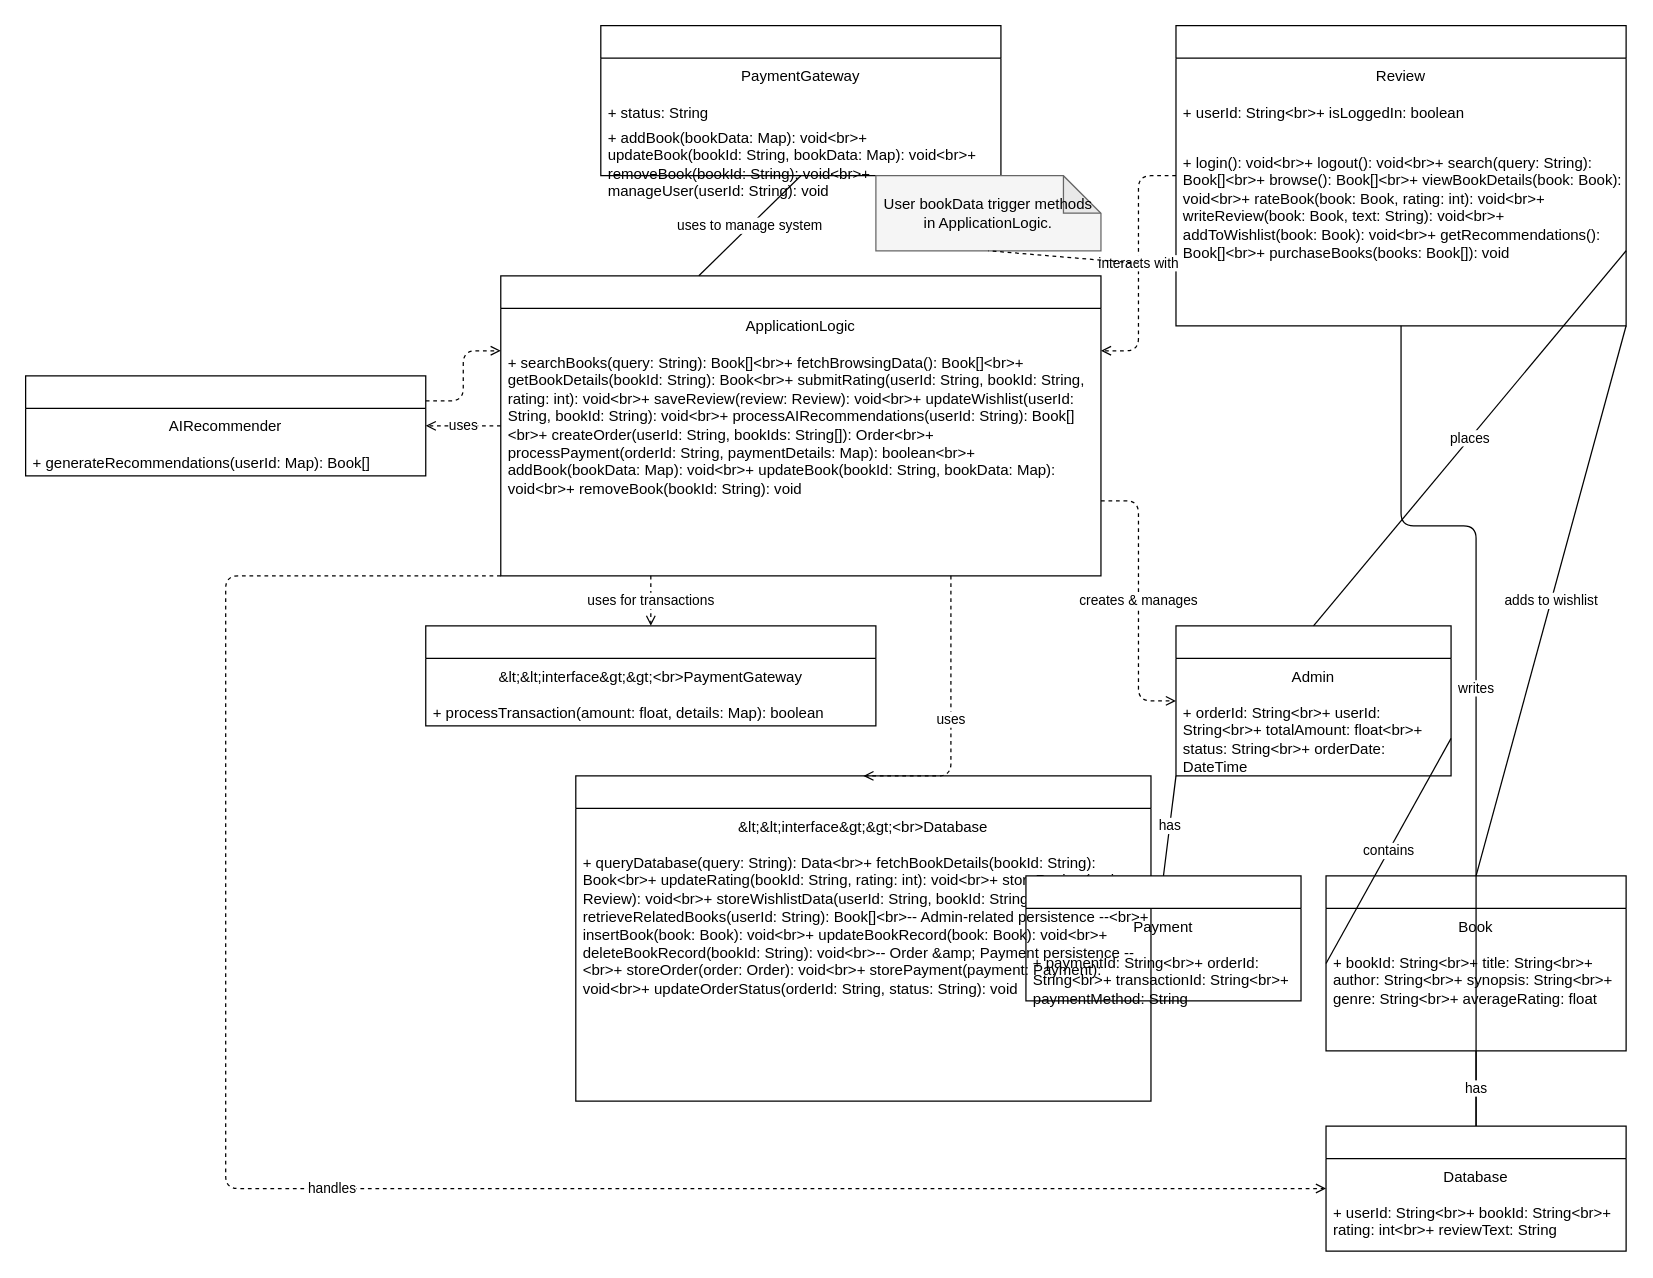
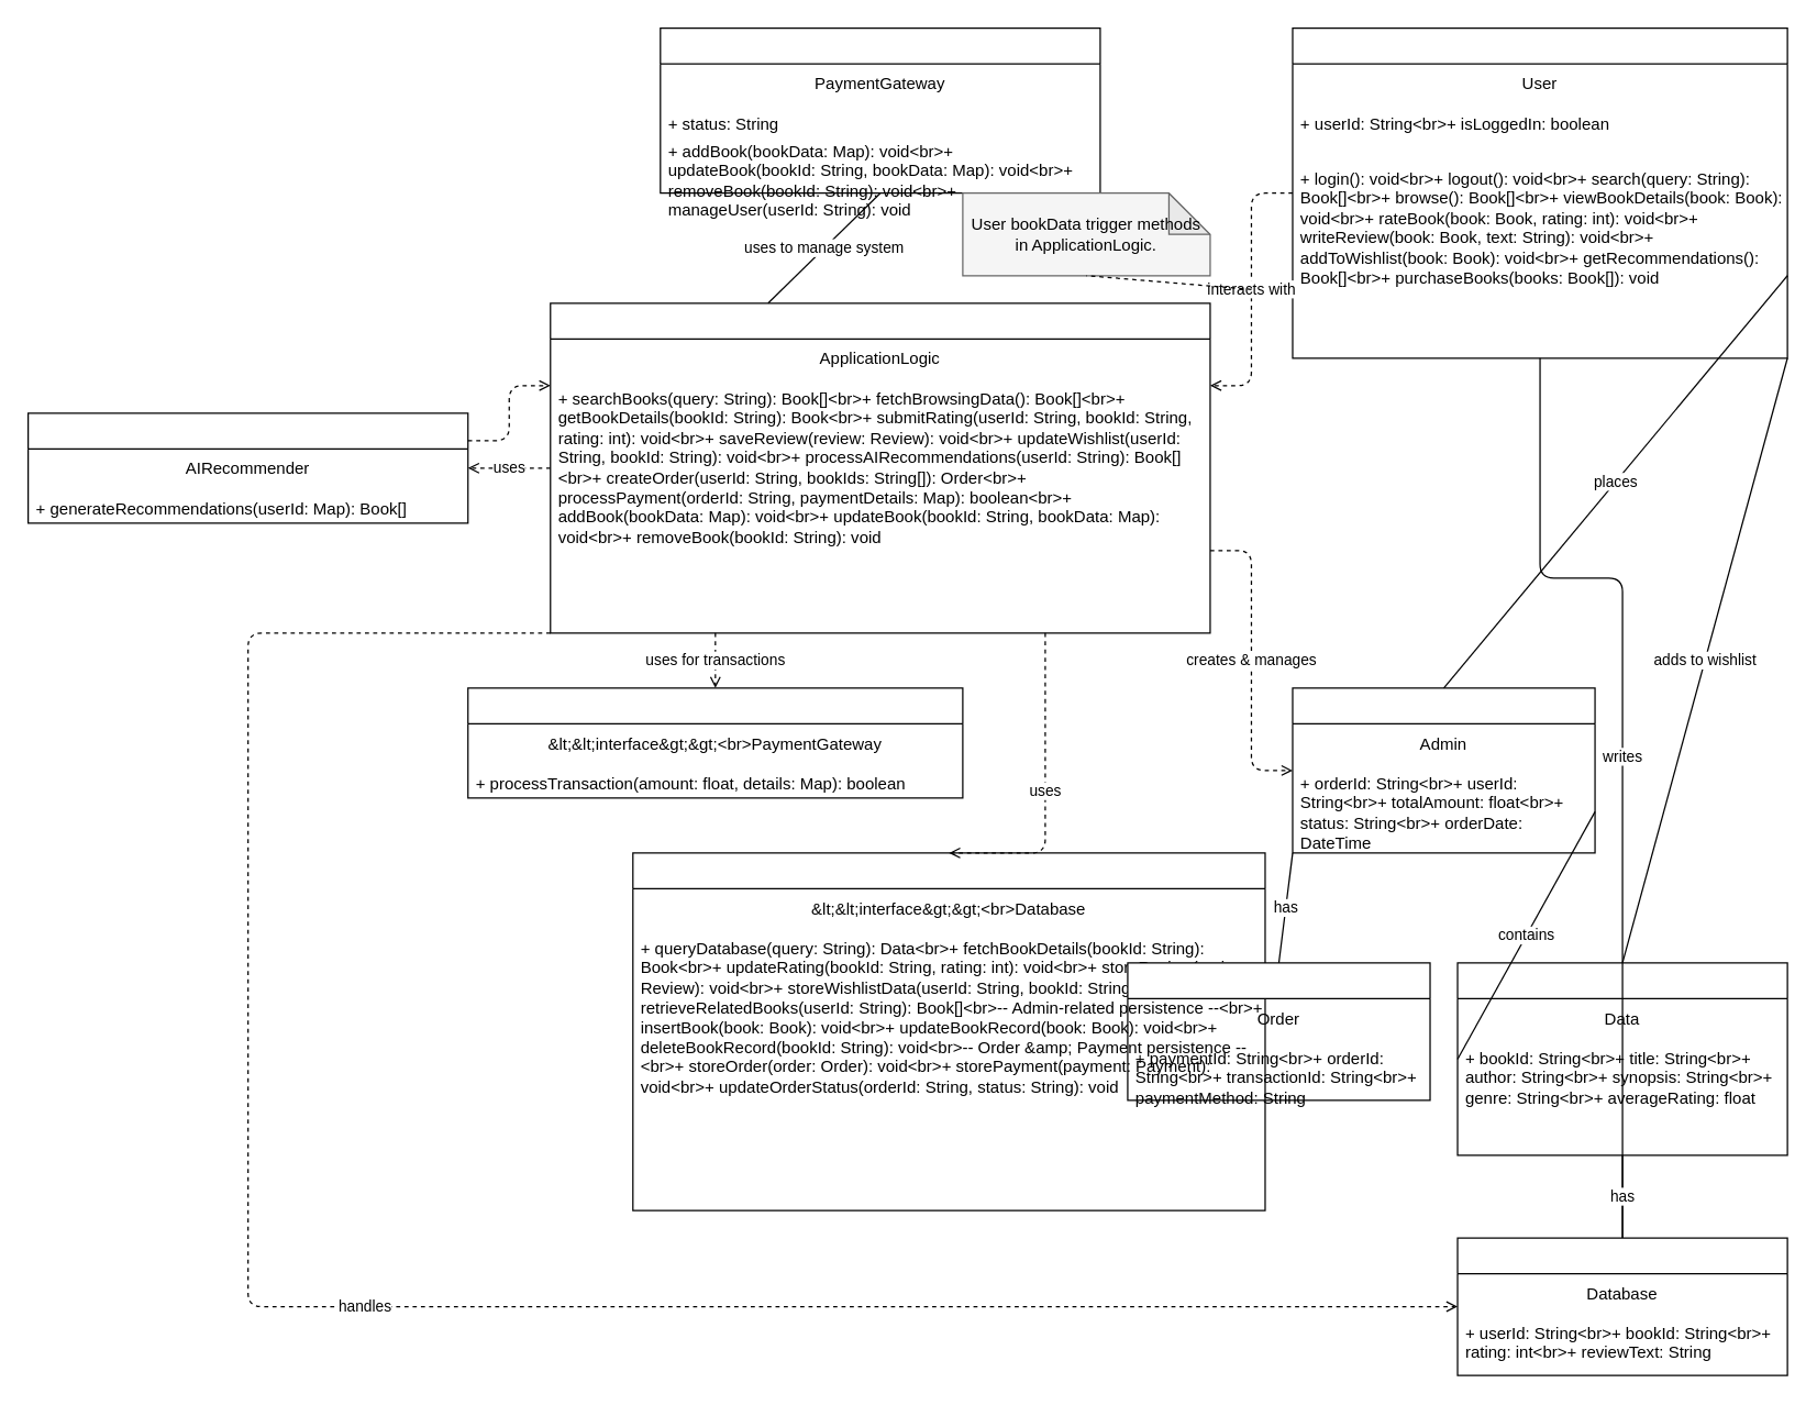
- <mxCell id="3" value="Review" style="text;strokeColor=none;fillColor=none;align=center;verticalAlign=middle;whiteSpace=wrap;rounded=0;" vertex="1" parent="2"><mxGeometry y="26" width="360" height="30" as="geometry" /></mxCell>
+ <mxCell id="3" value="User" style="text;strokeColor=none;fillColor=none;align=center;verticalAlign=middle;whiteSpace=wrap;rounded=0;" vertex="1" parent="2"><mxGeometry y="26" width="360" height="30" as="geometry" /></mxCell>
- <mxCell id="26" value="Payment" style="text;strokeColor=none;fillColor=none;align=center;verticalAlign=middle;whiteSpace=wrap;rounded=0;" vertex="1" parent="25"><mxGeometry y="26" width="220" height="30" as="geometry" /></mxCell>
+ <mxCell id="26" value="Order" style="text;strokeColor=none;fillColor=none;align=center;verticalAlign=middle;whiteSpace=wrap;rounded=0;" vertex="1" parent="25"><mxGeometry y="26" width="220" height="30" as="geometry" /></mxCell>
- <mxCell id="29" value="Book" style="text;strokeColor=none;fillColor=none;align=center;verticalAlign=middle;whiteSpace=wrap;rounded=0;" vertex="1" parent="28"><mxGeometry y="26" width="240" height="30" as="geometry" /></mxCell>
+ <mxCell id="29" value="Data" style="text;strokeColor=none;fillColor=none;align=center;verticalAlign=middle;whiteSpace=wrap;rounded=0;" vertex="1" parent="28"><mxGeometry y="26" width="240" height="30" as="geometry" /></mxCell>
